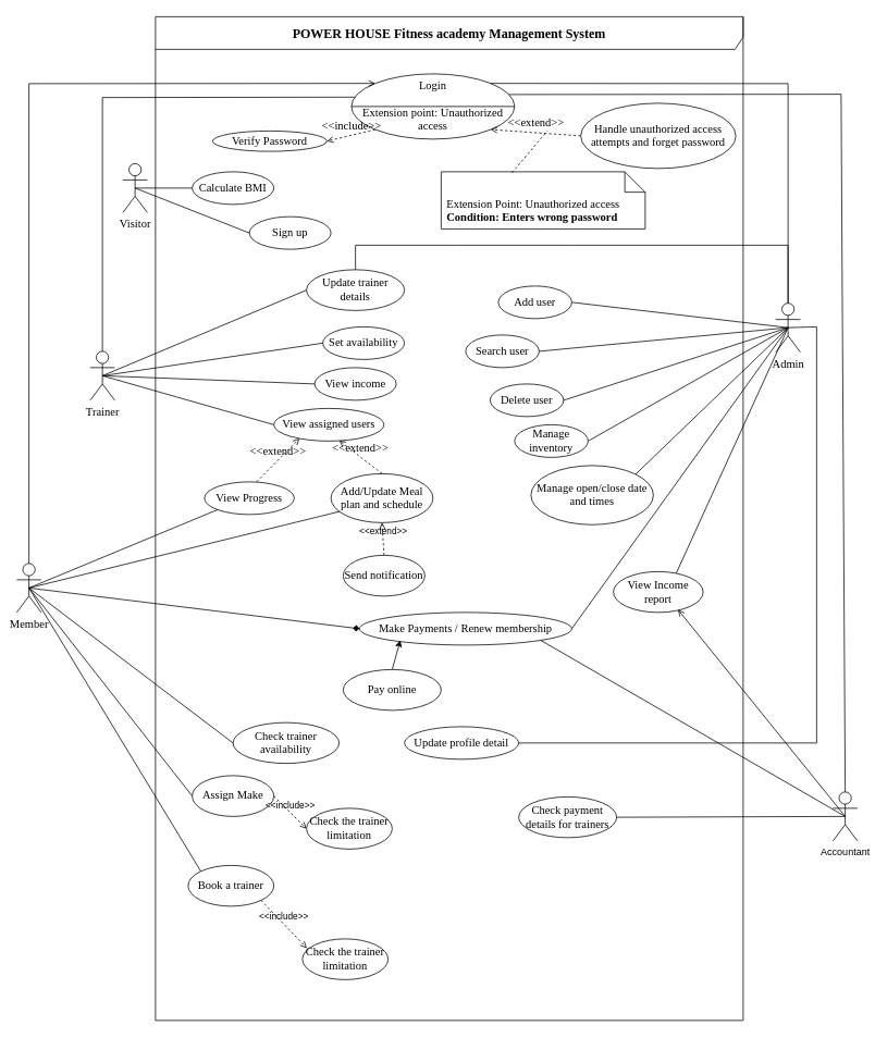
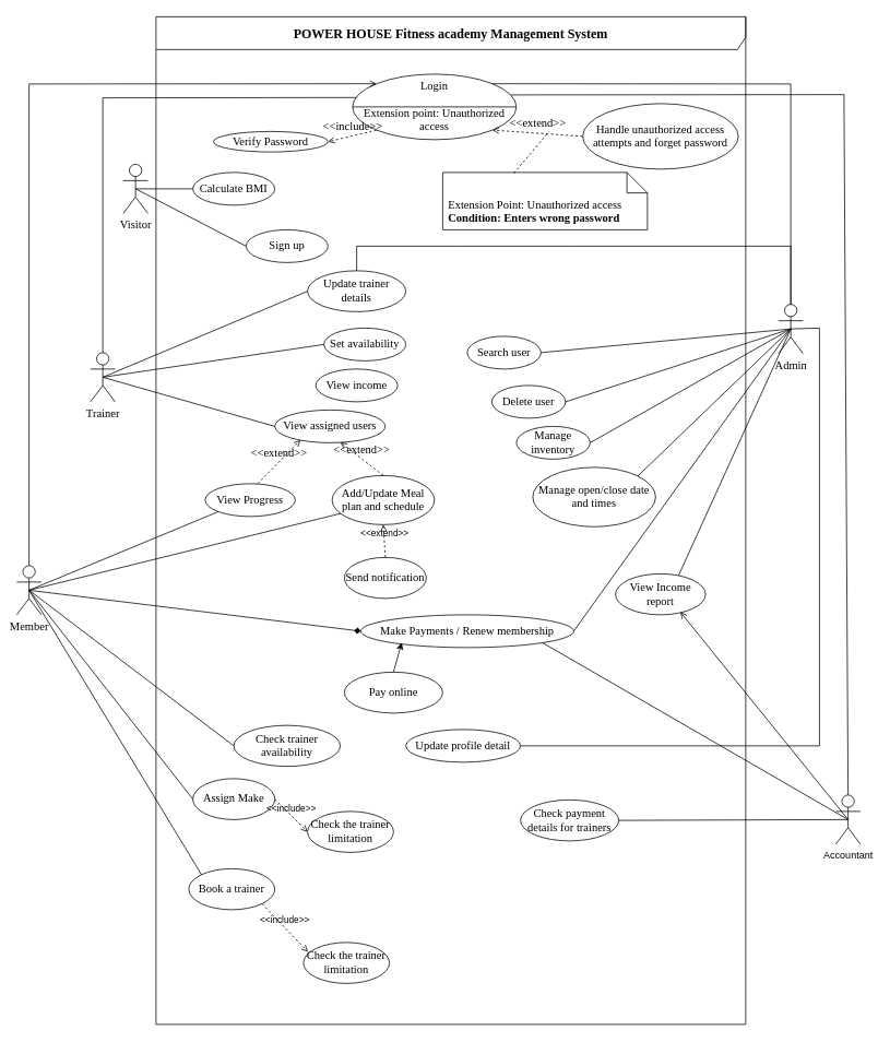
- <mxCell id="8" value="Sign up" style="ellipse;whiteSpace=wrap;fontFamily=Times New Roman;html=1;fontSize=14;" parent="1" vertex="1"><mxGeometry x="305" y="265" width="100" height="40" as="geometry" /></mxCell>
+ <mxCell id="8" value="Sign up" style="ellipse;whiteSpace=wrap;fontFamily=Times New Roman;html=1;fontSize=14;" parent="1" vertex="1"><mxGeometry x="300" y="280" width="100" height="40" as="geometry" /></mxCell>
- <mxCell id="16" value="Add user" style="ellipse;whiteSpace=wrap;fontFamily=Times New Roman;html=1;fontSize=14;" parent="1" vertex="1"><mxGeometry x="610" y="350" width="90" height="40" as="geometry" /></mxCell>
- <mxCell id="19" value="" style="endArrow=none;rounded=0;exitX=1;exitY=0.5;exitDx=0;exitDy=0;entryX=0.5;entryY=0.5;entryDx=0;entryDy=0;entryPerimeter=0;fontFamily=Times New Roman;html=1;fontSize=14;" parent="1" source="16" target="5" edge="1"><mxGeometry relative="1" as="geometry"><mxPoint x="520" y="270" as="sourcePoint" /><mxPoint x="880" y="190" as="targetPoint" /></mxGeometry></mxCell>
- <mxCell id="57" value="" style="endArrow=none;html=1;exitX=0.5;exitY=0.5;exitDx=0;exitDy=0;exitPerimeter=0;entryX=0;entryY=0.5;entryDx=0;entryDy=0;" parent="1" source="4" target="56" edge="1"><mxGeometry width="50" height="50" relative="1" as="geometry"><mxPoint x="560" y="510" as="sourcePoint" /><mxPoint x="610" y="460" as="targetPoint" /></mxGeometry></mxCell>
